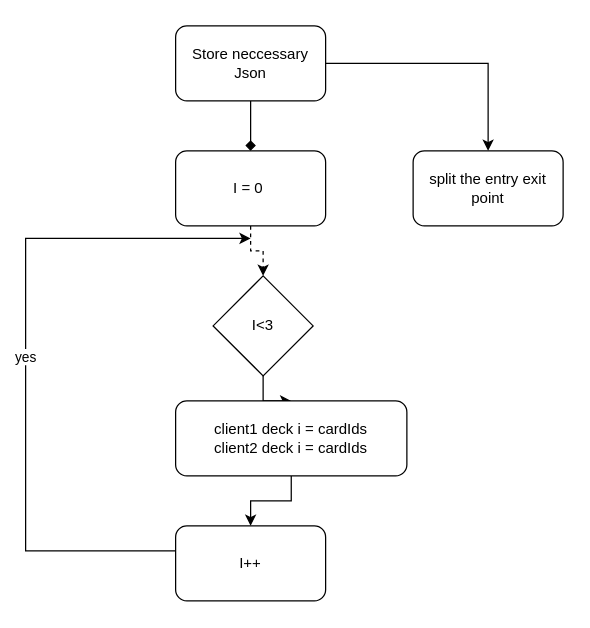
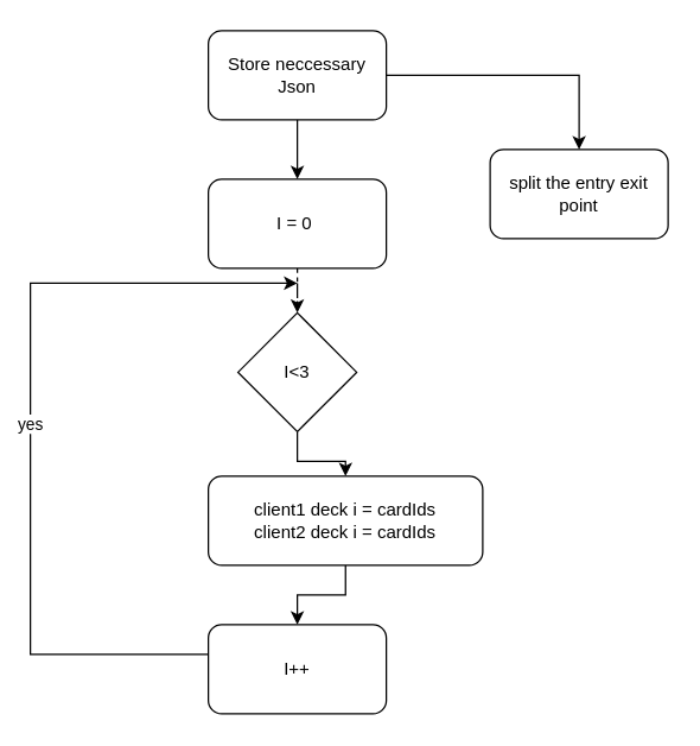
- <mxCell id="2" value="" style="edgeStyle=orthogonalEdgeStyle;rounded=0;orthogonalLoop=1;jettySize=auto;html=1;endArrow=diamond;" edge="1" parent="1" source="4" target="6"><mxGeometry relative="1" as="geometry" /></mxCell>
+ <mxCell id="2" value="" style="edgeStyle=orthogonalEdgeStyle;rounded=0;orthogonalLoop=1;jettySize=auto;html=1;" edge="1" parent="1" source="4" target="6"><mxGeometry relative="1" as="geometry" /></mxCell>
- <mxCell id="13" value="split the entry exit point" style="rounded=1;whiteSpace=wrap;html=1;" vertex="1" parent="1"><mxGeometry x="330" y="120" width="120" height="60" as="geometry" /></mxCell>
+ <mxCell id="13" value="split the entry exit point" style="rounded=1;whiteSpace=wrap;html=1;" vertex="1" parent="1"><mxGeometry x="330" y="100" width="120" height="60" as="geometry" /></mxCell>
- <mxCell id="8" value="I&amp;lt;3" style="rhombus;whiteSpace=wrap;html=1;" vertex="1" parent="1"><mxGeometry x="170" y="220" width="80" height="80" as="geometry" /></mxCell>
+ <mxCell id="8" value="I&amp;lt;3" style="rhombus;whiteSpace=wrap;html=1;" vertex="1" parent="1"><mxGeometry x="160" y="210" width="80" height="80" as="geometry" /></mxCell>
